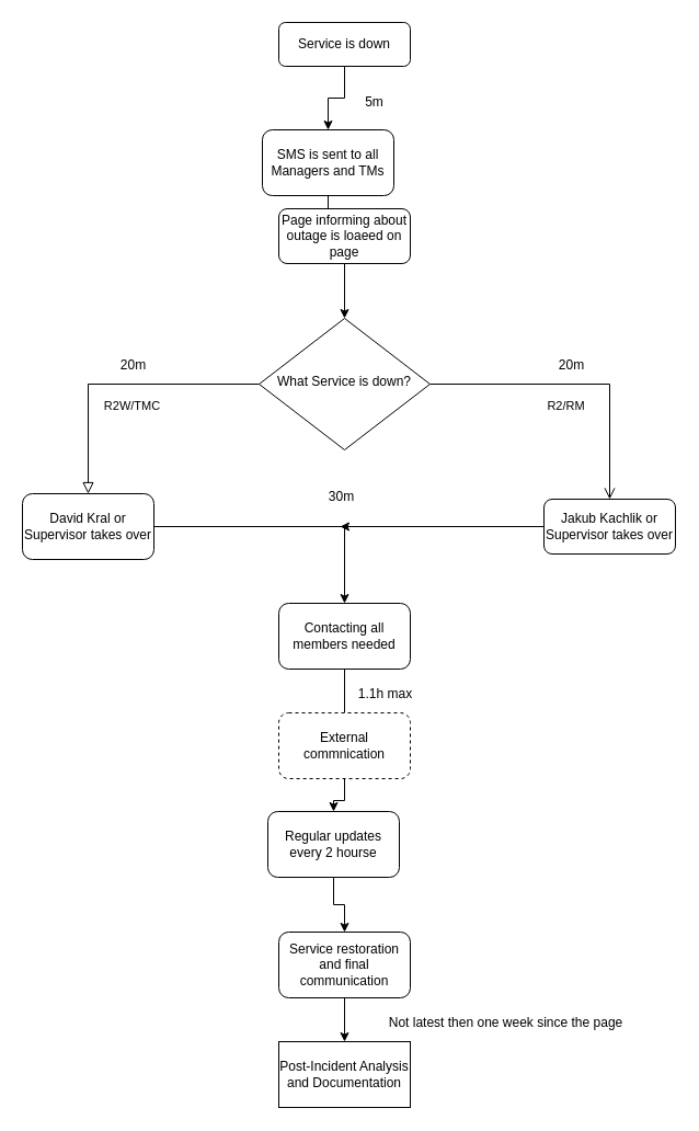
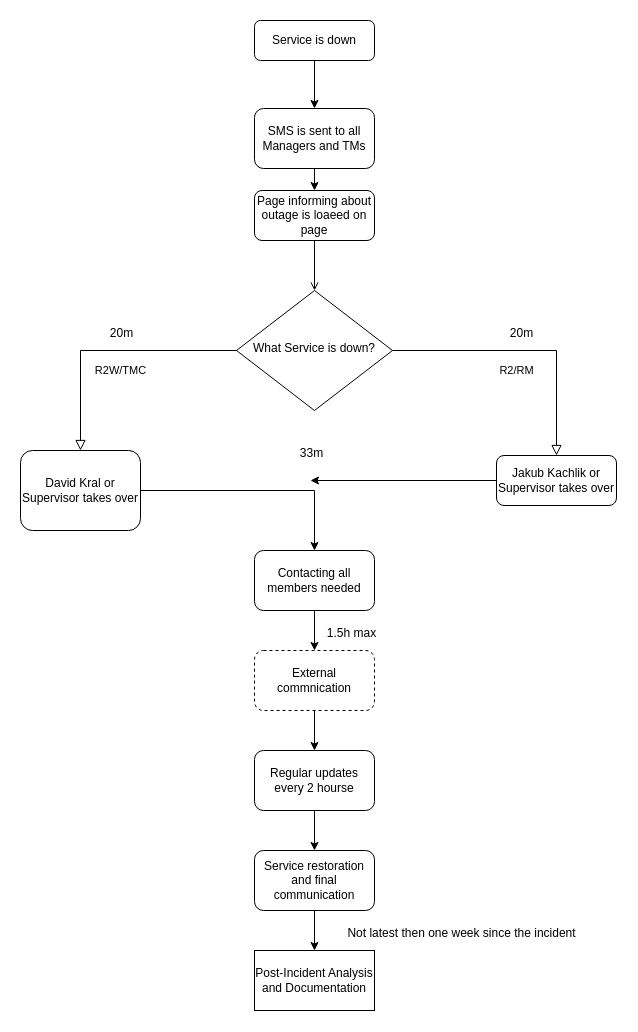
- <mxCell id="15" value="5m" style="text;html=1;align=center;verticalAlign=middle;resizable=0;points=[];autosize=1;strokeColor=none;fillColor=none;" parent="1" vertex="1"><mxGeometry x="321" y="78" width="40" height="30" as="geometry" /></mxCell>
- <mxCell id="12" value="SMS is sent to all Managers and TMs" style="rounded=1;whiteSpace=wrap;html=1;" parent="1" vertex="1"><mxGeometry x="239" y="118" width="120" height="60" as="geometry" /></mxCell>
+ <mxCell id="12" value="SMS is sent to all Managers and TMs" style="rounded=1;whiteSpace=wrap;html=1;" parent="1" vertex="1"><mxGeometry x="254" y="108" width="120" height="60" as="geometry" /></mxCell>
- <mxCell id="13" value="" style="edgeStyle=orthogonalEdgeStyle;rounded=0;orthogonalLoop=1;jettySize=auto;html=1;" parent="1" source="14" target="6" edge="1"><mxGeometry relative="1" as="geometry" /></mxCell>
+ <mxCell id="13" value="" style="edgeStyle=orthogonalEdgeStyle;rounded=0;orthogonalLoop=1;jettySize=auto;html=1;endArrow=open;" parent="1" source="14" target="6" edge="1"><mxGeometry relative="1" as="geometry" /></mxCell>
- <mxCell id="5" value="&lt;div&gt;R2/RM&lt;/div&gt;" style="edgeStyle=orthogonalEdgeStyle;rounded=0;html=1;jettySize=auto;orthogonalLoop=1;fontSize=11;endArrow=open;endFill=0;endSize=8;strokeWidth=1;shadow=0;labelBackgroundColor=none;" parent="1" source="6" target="8" edge="1"><mxGeometry x="-0.079" y="-20" relative="1" as="geometry"><mxPoint as="offset" /></mxGeometry></mxCell>
+ <mxCell id="5" value="&lt;div&gt;R2/RM&lt;/div&gt;" style="edgeStyle=orthogonalEdgeStyle;rounded=0;html=1;jettySize=auto;orthogonalLoop=1;fontSize=11;endArrow=block;endFill=0;endSize=8;strokeWidth=1;shadow=0;labelBackgroundColor=none;" parent="1" source="6" target="8" edge="1"><mxGeometry x="-0.079" y="-20" relative="1" as="geometry"><mxPoint as="offset" /></mxGeometry></mxCell>
- <mxCell id="20" value="30m" style="text;html=1;align=center;verticalAlign=middle;resizable=0;points=[];autosize=1;strokeColor=none;fillColor=none;" parent="1" vertex="1"><mxGeometry x="286" y="438" width="50" height="30" as="geometry" /></mxCell>
+ <mxCell id="20" value="33m" style="text;html=1;align=center;verticalAlign=middle;resizable=0;points=[];autosize=1;strokeColor=none;fillColor=none;" parent="1" vertex="1"><mxGeometry x="286" y="438" width="50" height="30" as="geometry" /></mxCell>
- <mxCell id="10" value="David Kral or Supervisor takes over" style="rounded=1;whiteSpace=wrap;html=1;" parent="1" vertex="1"><mxGeometry x="20" y="450" width="120" height="60" as="geometry" /></mxCell>
+ <mxCell id="10" value="David Kral or Supervisor takes over" style="rounded=1;whiteSpace=wrap;html=1;" parent="1" vertex="1"><mxGeometry x="20" y="450" width="120" height="80" as="geometry" /></mxCell>
- <mxCell id="23" value="1.1h max" style="text;html=1;align=center;verticalAlign=middle;resizable=0;points=[];autosize=1;strokeColor=none;fillColor=none;" parent="1" vertex="1"><mxGeometry x="316" y="618" width="70" height="30" as="geometry" /></mxCell>
+ <mxCell id="23" value="1.5h max" style="text;html=1;align=center;verticalAlign=middle;resizable=0;points=[];autosize=1;strokeColor=none;fillColor=none;" parent="1" vertex="1"><mxGeometry x="316" y="618" width="70" height="30" as="geometry" /></mxCell>
- <mxCell id="18" style="edgeStyle=orthogonalEdgeStyle;rounded=0;orthogonalLoop=1;jettySize=auto;html=1;endArrow=none;" parent="1" source="19" target="22" edge="1"><mxGeometry relative="1" as="geometry" /></mxCell>
+ <mxCell id="18" style="edgeStyle=orthogonalEdgeStyle;rounded=0;orthogonalLoop=1;jettySize=auto;html=1;" parent="1" source="19" target="22" edge="1"><mxGeometry relative="1" as="geometry" /></mxCell>
- <mxCell id="25" value="Regular updates every 2 hourse" style="rounded=1;whiteSpace=wrap;html=1;" parent="1" vertex="1"><mxGeometry x="244" y="740" width="120" height="60" as="geometry" /></mxCell>
+ <mxCell id="25" value="Regular updates every 2 hourse" style="rounded=1;whiteSpace=wrap;html=1;" parent="1" vertex="1"><mxGeometry x="254" y="750" width="120" height="60" as="geometry" /></mxCell>
- <mxCell id="29" value="&lt;div&gt;Not latest then one week since the page&lt;/div&gt;" style="text;html=1;align=center;verticalAlign=middle;resizable=0;points=[];autosize=1;strokeColor=none;fillColor=none;" parent="1" vertex="1"><mxGeometry x="336" y="918" width="250" height="30" as="geometry" /></mxCell>
+ <mxCell id="29" value="&lt;div&gt;Not latest then one week since the incident&lt;/div&gt;" style="text;html=1;align=center;verticalAlign=middle;resizable=0;points=[];autosize=1;strokeColor=none;fillColor=none;" parent="1" vertex="1"><mxGeometry x="336" y="918" width="250" height="30" as="geometry" /></mxCell>
